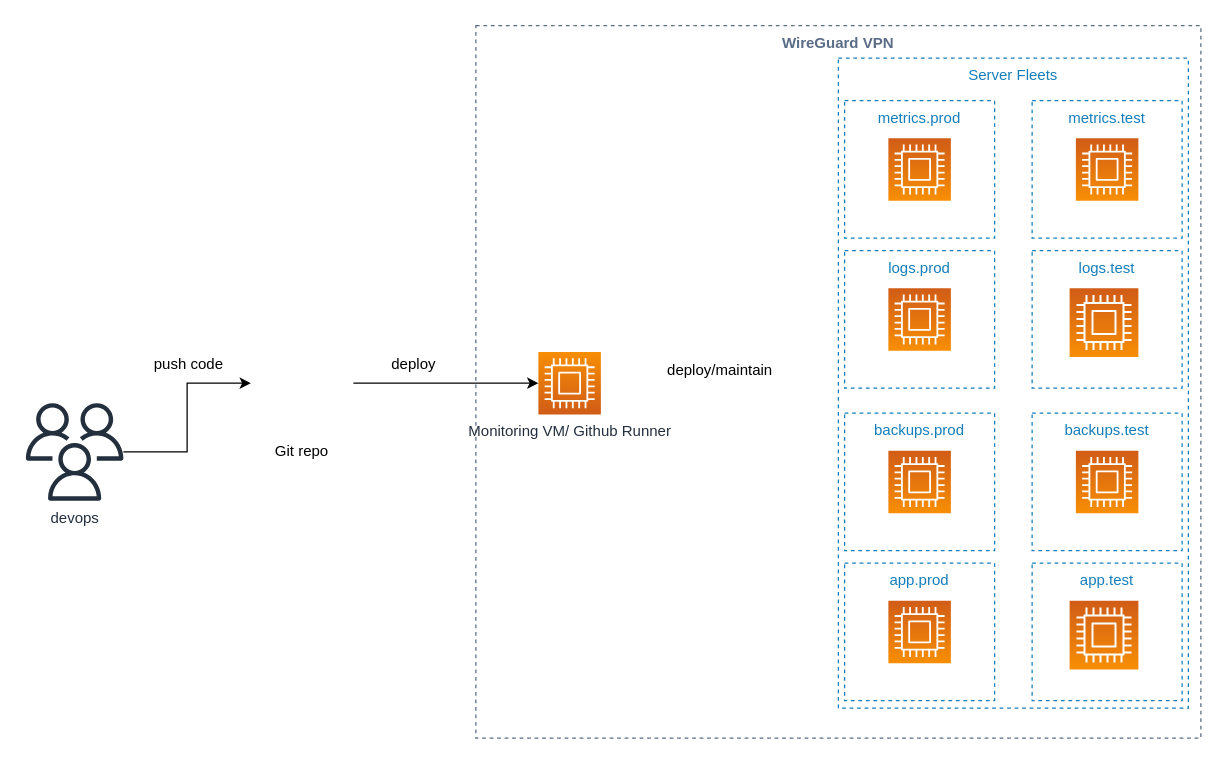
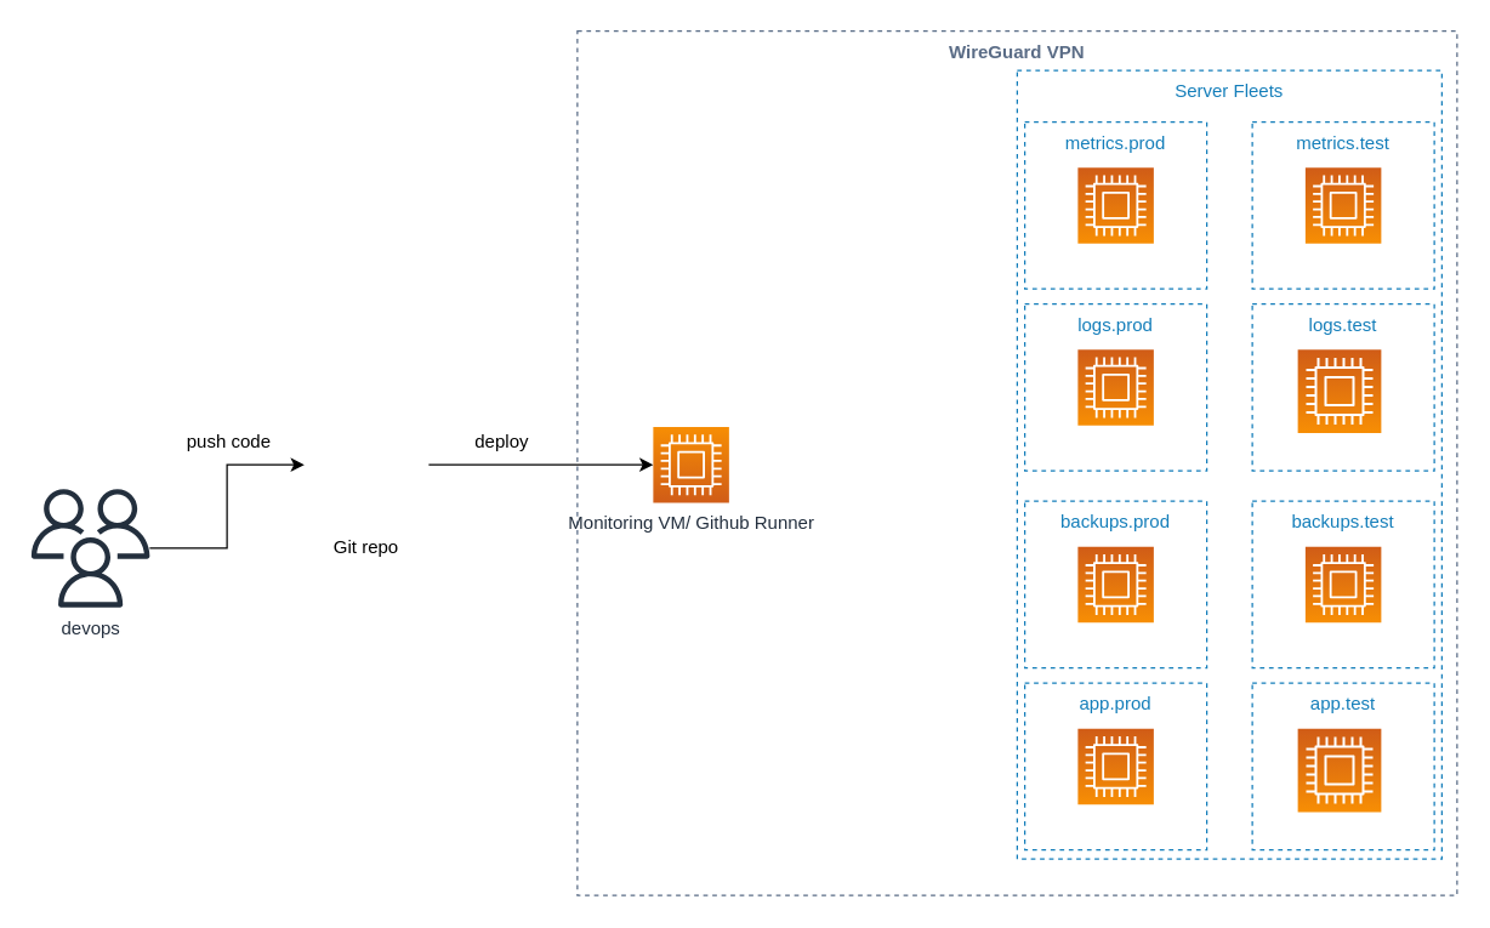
- <mxCell id="26" value="deploy/maintain" style="text;html=1;align=center;verticalAlign=middle;resizable=0;points=[];autosize=1;strokeColor=none;fillColor=none;" parent="1" vertex="1"><mxGeometry x="520" y="281" width="110" height="30" as="geometry" /></mxCell>
